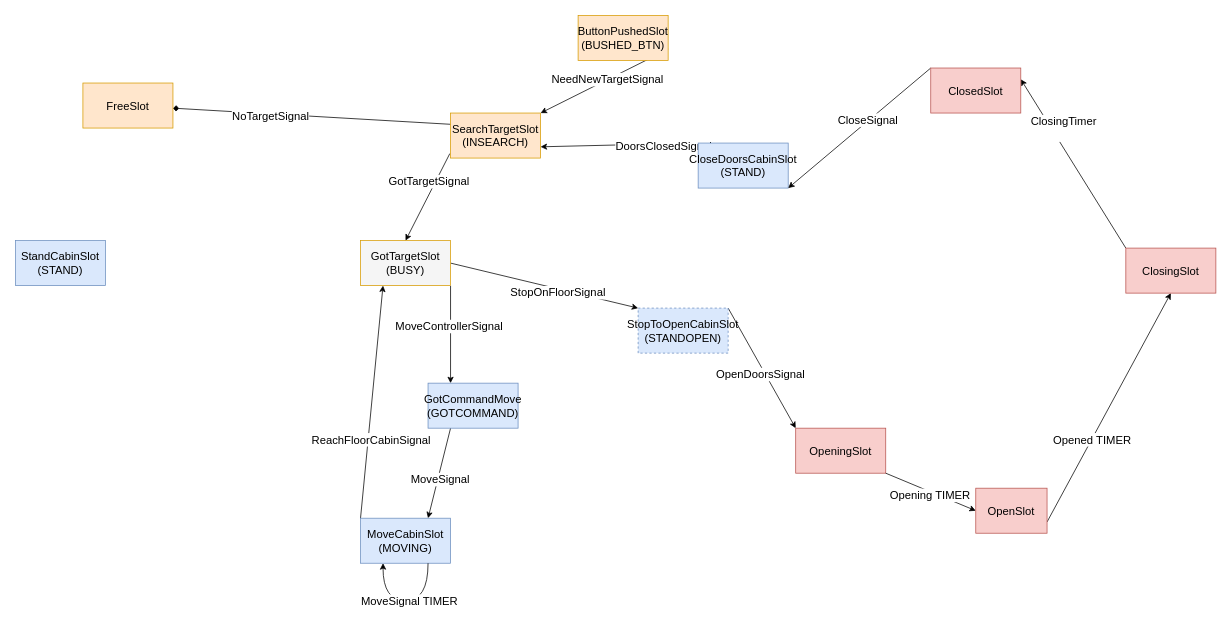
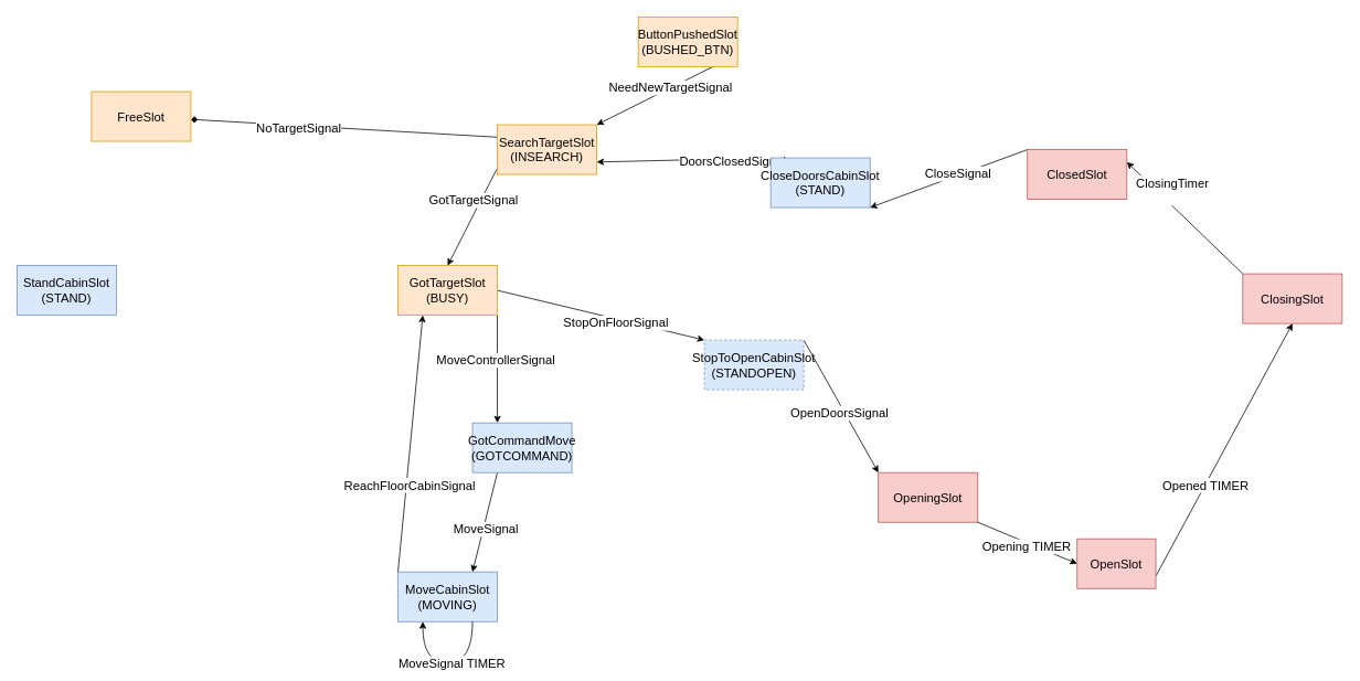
- <mxCell id="40" value="ClosedSlot" style="whiteSpace=wrap;html=1;fontSize=15;fillColor=#f8cecc;strokeColor=#b85450;" parent="1" vertex="1"><mxGeometry x="1240" y="90" width="120" height="60" as="geometry" /></mxCell>
+ <mxCell id="40" value="ClosedSlot" style="whiteSpace=wrap;html=1;fontSize=15;fillColor=#f8cecc;strokeColor=#b85450;" parent="1" vertex="1"><mxGeometry x="1240" y="180" width="120" height="60" as="geometry" /></mxCell>
- <mxCell id="9" value="GotTargetSlot&lt;div style=&quot;font-size: 15px;&quot;&gt;(BUSY)&lt;/div&gt;" style="whiteSpace=wrap;html=1;fillColor=#f5f5f5;strokeColor=#d79b00;fontSize=15;" parent="1" vertex="1"><mxGeometry x="480" y="320" width="120" height="60" as="geometry" /></mxCell>
+ <mxCell id="9" value="GotTargetSlot&lt;div style=&quot;font-size: 15px;&quot;&gt;(BUSY)&lt;/div&gt;" style="whiteSpace=wrap;html=1;fillColor=#ffe6cc;strokeColor=#d79b00;fontSize=15;" parent="1" vertex="1"><mxGeometry x="480" y="320" width="120" height="60" as="geometry" /></mxCell>
